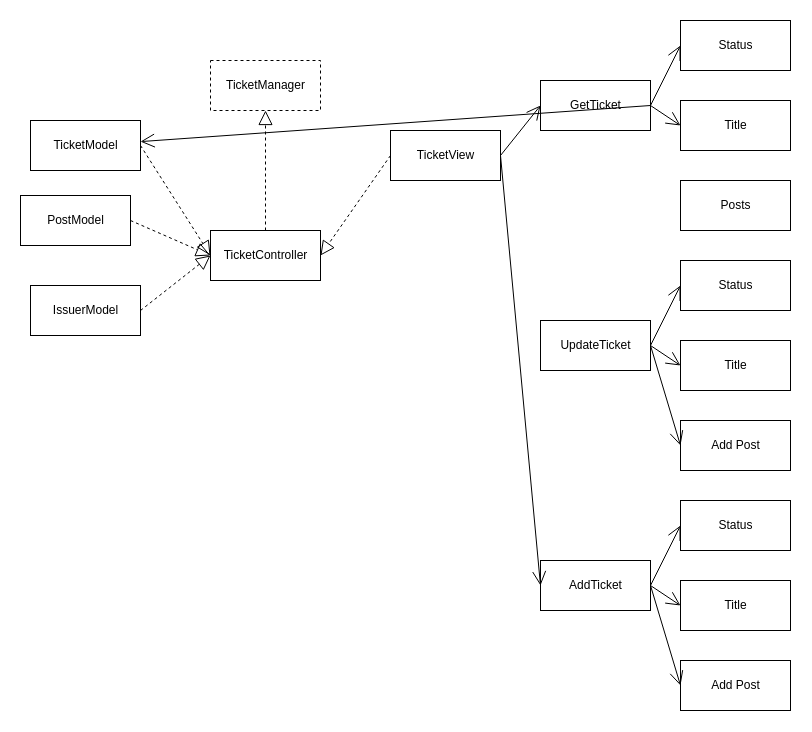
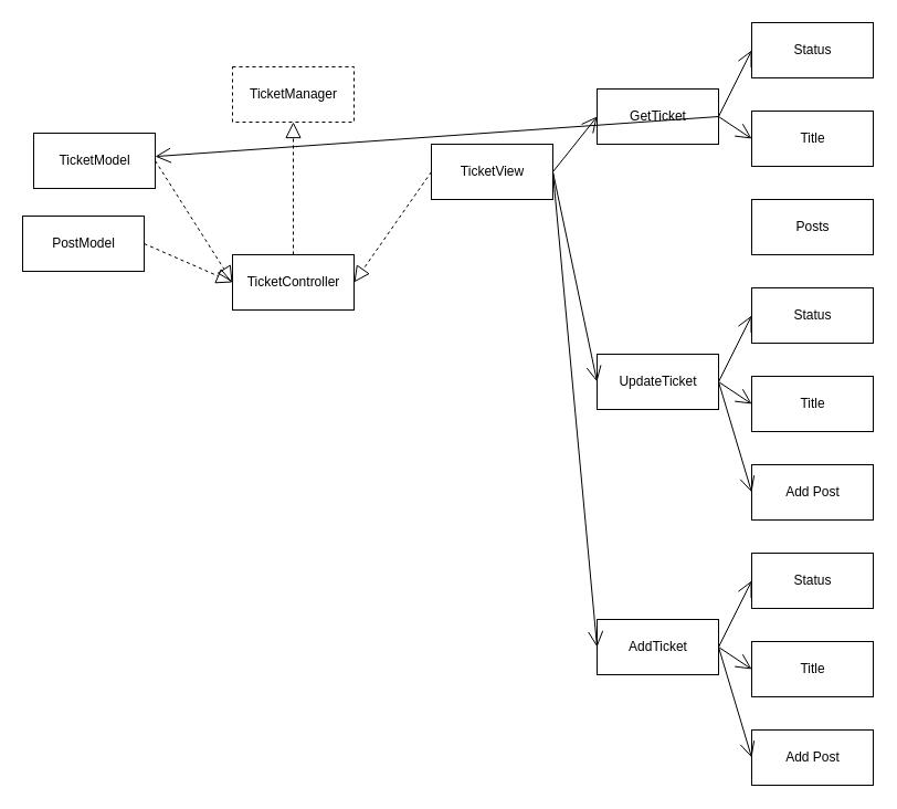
+ <mxCell id="22" value="" style="endArrow=open;endFill=1;endSize=12;html=1;rounded=0;entryX=0;entryY=0.5;entryDx=0;entryDy=0;exitX=1;exitY=0.5;exitDx=0;exitDy=0;" edge="1" parent="1" source="5" target="11"><mxGeometry width="160" relative="1" as="geometry"><mxPoint x="720" y="205" as="sourcePoint" /><mxPoint x="750" y="145" as="targetPoint" /></mxGeometry></mxCell>
- <mxCell id="36" value="" style="endArrow=block;dashed=1;endFill=0;endSize=12;html=1;rounded=0;entryX=0;entryY=0.5;entryDx=0;entryDy=0;exitX=1;exitY=0.5;exitDx=0;exitDy=0;" edge="1" parent="1" source="35" target="3"><mxGeometry width="160" relative="1" as="geometry"><mxPoint x="295" y="345" as="sourcePoint" /><mxPoint x="210" y="340" as="targetPoint" /></mxGeometry></mxCell>
- <mxCell id="35" value="IssuerModel" style="html=1;" vertex="1" parent="1"><mxGeometry x="30" y="285" width="110" height="50" as="geometry" /></mxCell>
